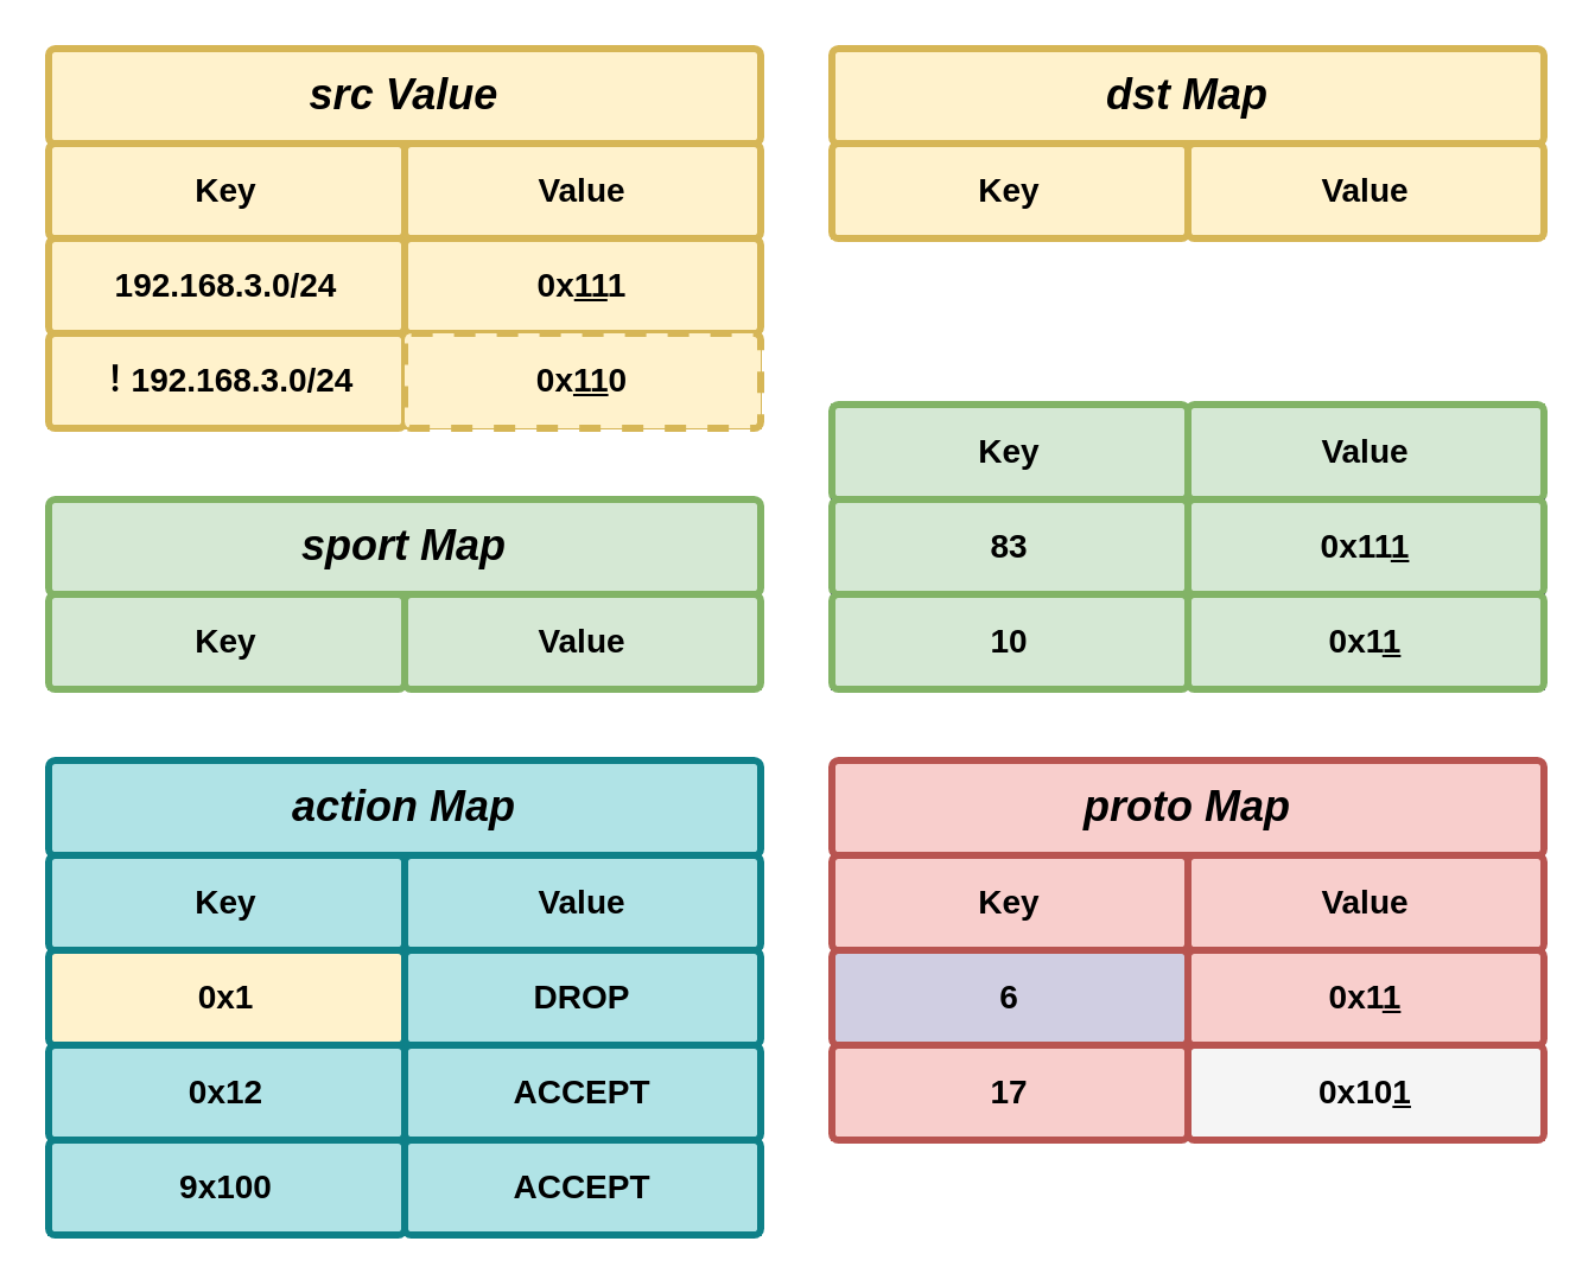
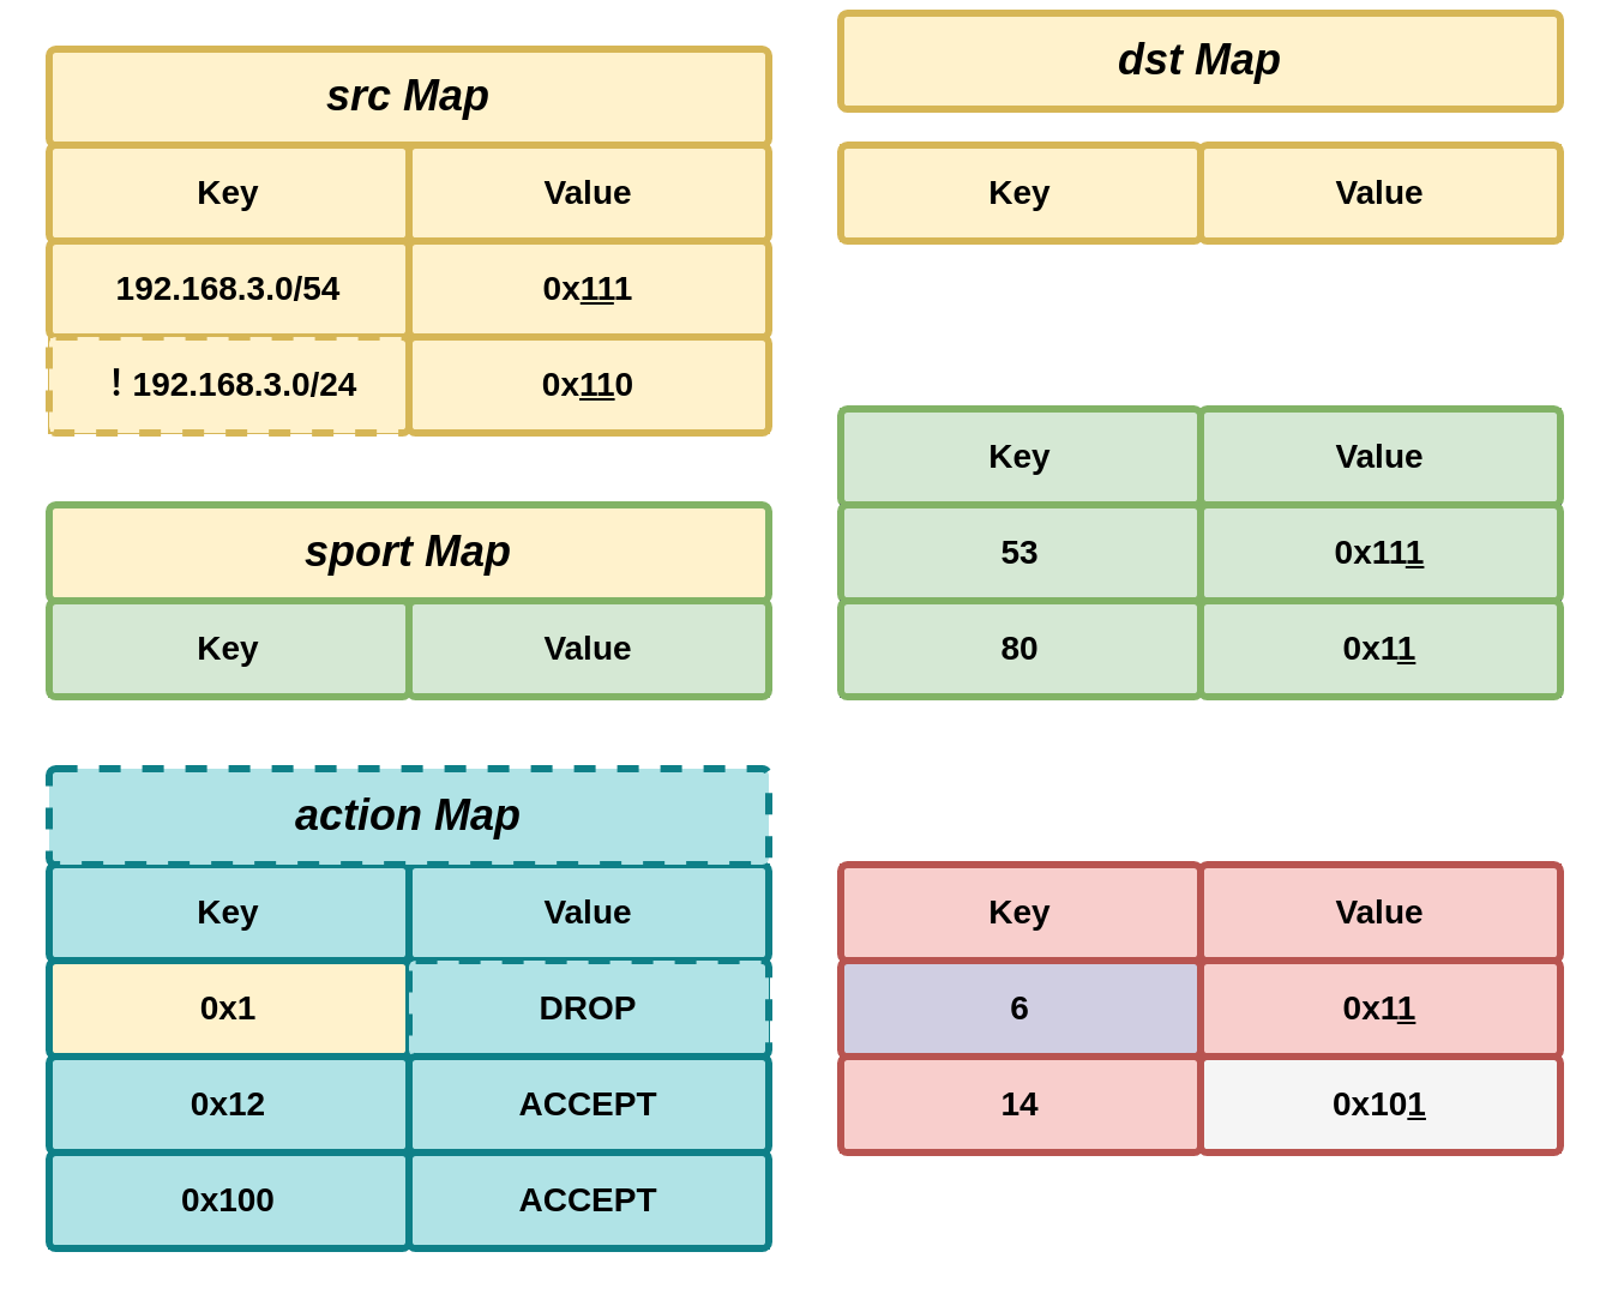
- <mxCell id="5" value="&lt;font style=&quot;font-size: 18px&quot;&gt;&lt;i&gt;src Value&lt;/i&gt;&lt;/font&gt;" style="rounded=1;whiteSpace=wrap;html=1;shadow=0;labelBackgroundColor=none;strokeColor=#d6b656;strokeWidth=3;fillColor=#fff2cc;fontFamily=Helvetica;fontSize=14;align=center;spacing=5;arcSize=7;perimeterSpacing=2;fontStyle=1" vertex="1" parent="1"><mxGeometry x="20" y="20" width="300" height="40" as="geometry" /></mxCell>
+ <mxCell id="5" value="&lt;font style=&quot;font-size: 18px&quot;&gt;&lt;i&gt;src Map&lt;/i&gt;&lt;/font&gt;" style="rounded=1;whiteSpace=wrap;html=1;shadow=0;labelBackgroundColor=none;strokeColor=#d6b656;strokeWidth=3;fillColor=#fff2cc;fontFamily=Helvetica;fontSize=14;align=center;spacing=5;arcSize=7;perimeterSpacing=2;fontStyle=1" vertex="1" parent="1"><mxGeometry x="20" y="20" width="300" height="40" as="geometry" /></mxCell>
- <mxCell id="26" value="&lt;font style=&quot;font-size: 18px&quot;&gt;&lt;i&gt;dst Map&lt;/i&gt;&lt;/font&gt;" style="rounded=1;whiteSpace=wrap;html=1;shadow=0;labelBackgroundColor=none;strokeColor=#d6b656;strokeWidth=3;fillColor=#fff2cc;fontFamily=Helvetica;fontSize=14;align=center;spacing=5;arcSize=7;perimeterSpacing=2;fontStyle=1" vertex="1" parent="1"><mxGeometry x="350" y="20" width="300" height="40" as="geometry" /></mxCell>
+ <mxCell id="26" value="&lt;font style=&quot;font-size: 18px&quot;&gt;&lt;i&gt;dst Map&lt;/i&gt;&lt;/font&gt;" style="rounded=1;whiteSpace=wrap;html=1;shadow=0;labelBackgroundColor=none;strokeColor=#d6b656;strokeWidth=3;fillColor=#fff2cc;fontFamily=Helvetica;fontSize=14;align=center;spacing=5;arcSize=7;perimeterSpacing=2;fontStyle=1" vertex="1" parent="1"><mxGeometry x="350" y="5" width="300" height="40" as="geometry" /></mxCell>
- <mxCell id="7" value="192.168.3.0/24" style="rounded=1;whiteSpace=wrap;html=1;shadow=0;labelBackgroundColor=none;strokeColor=#d6b656;strokeWidth=3;fillColor=#fff2cc;fontFamily=Helvetica;fontSize=14;align=center;spacing=5;arcSize=7;perimeterSpacing=2;fontStyle=1" vertex="1" parent="6"><mxGeometry width="150" height="40" as="geometry" /></mxCell>
+ <mxCell id="7" value="192.168.3.0/54" style="rounded=1;whiteSpace=wrap;html=1;shadow=0;labelBackgroundColor=none;strokeColor=#d6b656;strokeWidth=3;fillColor=#fff2cc;fontFamily=Helvetica;fontSize=14;align=center;spacing=5;arcSize=7;perimeterSpacing=2;fontStyle=1" vertex="1" parent="6"><mxGeometry width="150" height="40" as="geometry" /></mxCell>
- <mxCell id="49" value="！192.168.3.0/24" style="rounded=1;whiteSpace=wrap;html=1;shadow=0;labelBackgroundColor=none;strokeColor=#d6b656;strokeWidth=3;fillColor=#fff2cc;fontFamily=Helvetica;fontSize=14;align=center;spacing=5;arcSize=7;perimeterSpacing=2;fontStyle=1" vertex="1" parent="48"><mxGeometry width="150" height="40" as="geometry" /></mxCell>
+ <mxCell id="49" value="！192.168.3.0/24" style="rounded=1;whiteSpace=wrap;html=1;shadow=0;labelBackgroundColor=none;strokeColor=#d6b656;strokeWidth=3;fillColor=#fff2cc;fontFamily=Helvetica;fontSize=14;align=center;spacing=5;arcSize=7;perimeterSpacing=2;fontStyle=1;dashed=1;" vertex="1" parent="48"><mxGeometry width="150" height="40" as="geometry" /></mxCell>
- <mxCell id="50" value="0x&lt;u&gt;11&lt;/u&gt;0" style="rounded=1;whiteSpace=wrap;html=1;shadow=0;labelBackgroundColor=none;strokeColor=#d6b656;strokeWidth=3;fillColor=#fff2cc;fontFamily=Helvetica;fontSize=14;align=center;spacing=5;arcSize=7;perimeterSpacing=2;fontStyle=1;dashed=1;" vertex="1" parent="48"><mxGeometry x="150" width="150" height="40" as="geometry" /></mxCell>
+ <mxCell id="50" value="0x&lt;u&gt;11&lt;/u&gt;0" style="rounded=1;whiteSpace=wrap;html=1;shadow=0;labelBackgroundColor=none;strokeColor=#d6b656;strokeWidth=3;fillColor=#fff2cc;fontFamily=Helvetica;fontSize=14;align=center;spacing=5;arcSize=7;perimeterSpacing=2;fontStyle=1" vertex="1" parent="48"><mxGeometry x="150" width="150" height="40" as="geometry" /></mxCell>
- <mxCell id="12" value="&lt;i&gt;&lt;font style=&quot;font-size: 18px&quot;&gt;sport Map&lt;/font&gt;&lt;/i&gt;" style="rounded=1;whiteSpace=wrap;html=1;shadow=0;labelBackgroundColor=none;strokeColor=#82b366;strokeWidth=3;fillColor=#d5e8d4;fontFamily=Helvetica;fontSize=14;align=center;spacing=5;arcSize=7;perimeterSpacing=2;fontStyle=1" vertex="1" parent="1"><mxGeometry x="20" y="210" width="300" height="40" as="geometry" /></mxCell>
+ <mxCell id="12" value="&lt;i&gt;&lt;font style=&quot;font-size: 18px&quot;&gt;sport Map&lt;/font&gt;&lt;/i&gt;" style="rounded=1;whiteSpace=wrap;html=1;shadow=0;labelBackgroundColor=none;strokeColor=#82b366;strokeWidth=3;fillColor=#fff2cc;fontFamily=Helvetica;fontSize=14;align=center;spacing=5;arcSize=7;perimeterSpacing=2;fontStyle=1;" vertex="1" parent="1"><mxGeometry x="20" y="210" width="300" height="40" as="geometry" /></mxCell>
- <mxCell id="17" value="83" style="rounded=1;whiteSpace=wrap;html=1;shadow=0;labelBackgroundColor=none;strokeColor=#82b366;strokeWidth=3;fillColor=#d5e8d4;fontFamily=Helvetica;fontSize=14;align=center;spacing=5;arcSize=7;perimeterSpacing=2;fontStyle=1" vertex="1" parent="16"><mxGeometry width="150" height="40" as="geometry" /></mxCell>
+ <mxCell id="17" value="53" style="rounded=1;whiteSpace=wrap;html=1;shadow=0;labelBackgroundColor=none;strokeColor=#82b366;strokeWidth=3;fillColor=#d5e8d4;fontFamily=Helvetica;fontSize=14;align=center;spacing=5;arcSize=7;perimeterSpacing=2;fontStyle=1" vertex="1" parent="16"><mxGeometry width="150" height="40" as="geometry" /></mxCell>
- <mxCell id="41" value="10" style="rounded=1;whiteSpace=wrap;html=1;shadow=0;labelBackgroundColor=none;strokeColor=#82b366;strokeWidth=3;fillColor=#d5e8d4;fontFamily=Helvetica;fontSize=14;align=center;spacing=5;arcSize=7;perimeterSpacing=2;fontStyle=1" vertex="1" parent="40"><mxGeometry width="150" height="40" as="geometry" /></mxCell>
+ <mxCell id="41" value="80" style="rounded=1;whiteSpace=wrap;html=1;shadow=0;labelBackgroundColor=none;strokeColor=#82b366;strokeWidth=3;fillColor=#d5e8d4;fontFamily=Helvetica;fontSize=14;align=center;spacing=5;arcSize=7;perimeterSpacing=2;fontStyle=1" vertex="1" parent="40"><mxGeometry width="150" height="40" as="geometry" /></mxCell>
- <mxCell id="30" value="&lt;i&gt;&lt;font style=&quot;font-size: 18px&quot;&gt;action Map&lt;/font&gt;&lt;/i&gt;" style="rounded=1;whiteSpace=wrap;html=1;shadow=0;labelBackgroundColor=none;strokeColor=#0e8088;strokeWidth=3;fillColor=#b0e3e6;fontFamily=Helvetica;fontSize=14;align=center;spacing=5;arcSize=7;perimeterSpacing=2;fontStyle=1" vertex="1" parent="1"><mxGeometry x="20" y="320" width="300" height="40" as="geometry" /></mxCell>
+ <mxCell id="30" value="&lt;i&gt;&lt;font style=&quot;font-size: 18px&quot;&gt;action Map&lt;/font&gt;&lt;/i&gt;" style="rounded=1;whiteSpace=wrap;html=1;shadow=0;labelBackgroundColor=none;strokeColor=#0e8088;strokeWidth=3;fillColor=#b0e3e6;fontFamily=Helvetica;fontSize=14;align=center;spacing=5;arcSize=7;perimeterSpacing=2;fontStyle=1;dashed=1;" vertex="1" parent="1"><mxGeometry x="20" y="320" width="300" height="40" as="geometry" /></mxCell>
- <mxCell id="22" value="&lt;font style=&quot;font-size: 18px&quot;&gt;&lt;i&gt;proto Map&lt;/i&gt;&lt;/font&gt;" style="rounded=1;whiteSpace=wrap;html=1;shadow=0;labelBackgroundColor=none;strokeColor=#b85450;strokeWidth=3;fillColor=#f8cecc;fontFamily=Helvetica;fontSize=14;align=center;spacing=5;arcSize=7;perimeterSpacing=2;fontStyle=1" vertex="1" parent="1"><mxGeometry x="350" y="320" width="300" height="40" as="geometry" /></mxCell>
- <mxCell id="33" value="DROP" style="rounded=1;whiteSpace=wrap;html=1;shadow=0;labelBackgroundColor=none;strokeColor=#0e8088;strokeWidth=3;fillColor=#b0e3e6;fontFamily=Helvetica;fontSize=14;align=center;spacing=5;arcSize=7;perimeterSpacing=2;fontStyle=1" vertex="1" parent="31"><mxGeometry x="150" width="150" height="40" as="geometry" /></mxCell>
+ <mxCell id="33" value="DROP" style="rounded=1;whiteSpace=wrap;html=1;shadow=0;labelBackgroundColor=none;strokeColor=#0e8088;strokeWidth=3;fillColor=#b0e3e6;fontFamily=Helvetica;fontSize=14;align=center;spacing=5;arcSize=7;perimeterSpacing=2;fontStyle=1;dashed=1;" vertex="1" parent="31"><mxGeometry x="150" width="150" height="40" as="geometry" /></mxCell>
- <mxCell id="44" value="17" style="rounded=1;whiteSpace=wrap;html=1;shadow=0;labelBackgroundColor=none;strokeColor=#b85450;strokeWidth=3;fillColor=#f8cecc;fontFamily=Helvetica;fontSize=14;align=center;spacing=5;arcSize=7;perimeterSpacing=2;fontStyle=1" vertex="1" parent="43"><mxGeometry width="150" height="40" as="geometry" /></mxCell>
+ <mxCell id="44" value="14" style="rounded=1;whiteSpace=wrap;html=1;shadow=0;labelBackgroundColor=none;strokeColor=#b85450;strokeWidth=3;fillColor=#f8cecc;fontFamily=Helvetica;fontSize=14;align=center;spacing=5;arcSize=7;perimeterSpacing=2;fontStyle=1" vertex="1" parent="43"><mxGeometry width="150" height="40" as="geometry" /></mxCell>
- <mxCell id="38" value="9x100" style="rounded=1;whiteSpace=wrap;html=1;shadow=0;labelBackgroundColor=none;strokeColor=#0e8088;strokeWidth=3;fillColor=#b0e3e6;fontFamily=Helvetica;fontSize=14;align=center;spacing=5;arcSize=7;perimeterSpacing=2;fontStyle=1" vertex="1" parent="37"><mxGeometry width="150" height="40" as="geometry" /></mxCell>
+ <mxCell id="38" value="0x100" style="rounded=1;whiteSpace=wrap;html=1;shadow=0;labelBackgroundColor=none;strokeColor=#0e8088;strokeWidth=3;fillColor=#b0e3e6;fontFamily=Helvetica;fontSize=14;align=center;spacing=5;arcSize=7;perimeterSpacing=2;fontStyle=1" vertex="1" parent="37"><mxGeometry width="150" height="40" as="geometry" /></mxCell>
